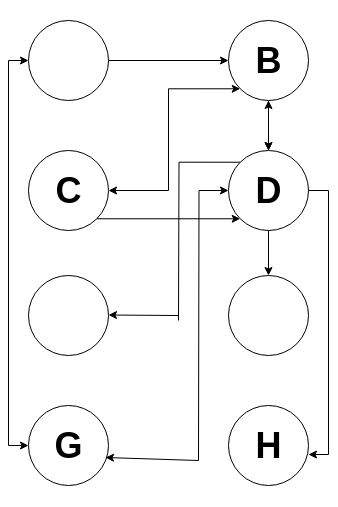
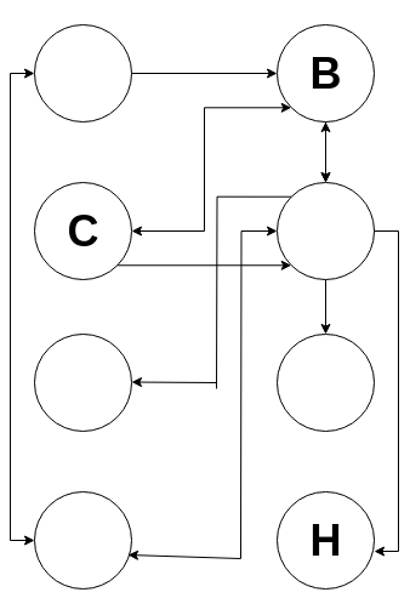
- <mxCell id="21" value="&lt;span style=&quot;font-size: 36px;&quot;&gt;&lt;b&gt;D&lt;/b&gt;&lt;/span&gt;" style="text;html=1;align=center;verticalAlign=middle;resizable=0;points=[];autosize=1;strokeColor=none;fillColor=none;" vertex="1" parent="1"><mxGeometry x="235" y="160" width="50" height="60" as="geometry" /></mxCell>
- <mxCell id="22" value="&lt;span style=&quot;font-size: 36px;&quot;&gt;&lt;b&gt;G&lt;/b&gt;&lt;/span&gt;" style="text;html=1;align=center;verticalAlign=middle;resizable=0;points=[];autosize=1;strokeColor=none;fillColor=none;" vertex="1" parent="1"><mxGeometry x="35" y="415" width="50" height="60" as="geometry" /></mxCell>
